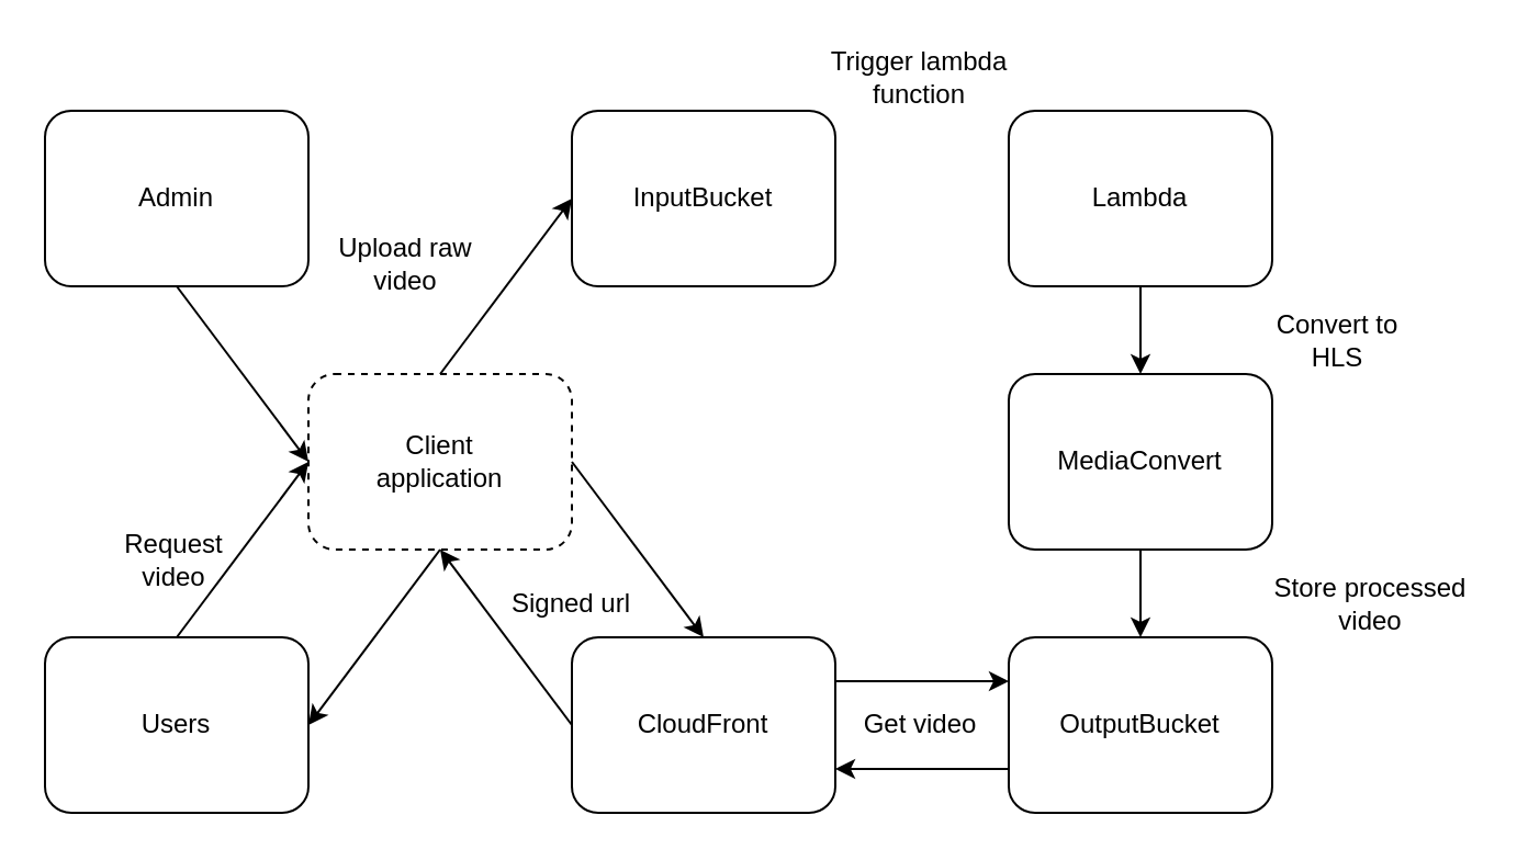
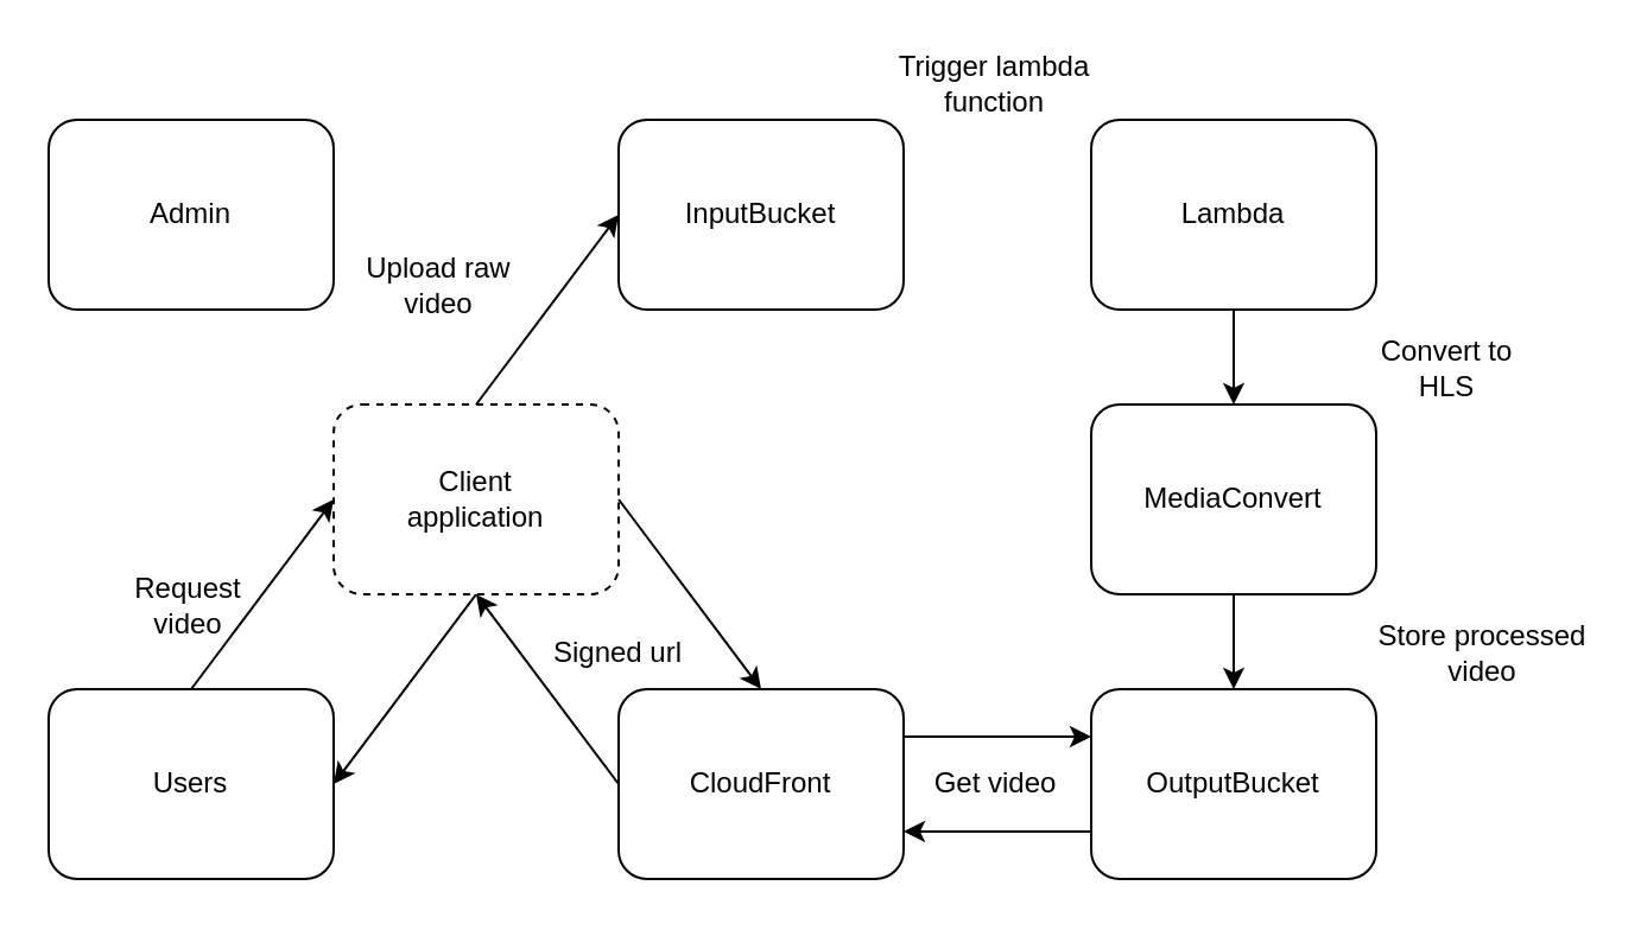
- <mxCell id="10" value="" style="endArrow=classic;html=1;rounded=0;exitX=0.5;exitY=1;exitDx=0;exitDy=0;entryX=0;entryY=0.5;entryDx=0;entryDy=0;" parent="1" source="9" target="7" edge="1"><mxGeometry width="50" height="50" relative="1" as="geometry"><mxPoint x="259" y="290" as="sourcePoint" /><mxPoint x="309" y="240" as="targetPoint" /></mxGeometry></mxCell>
